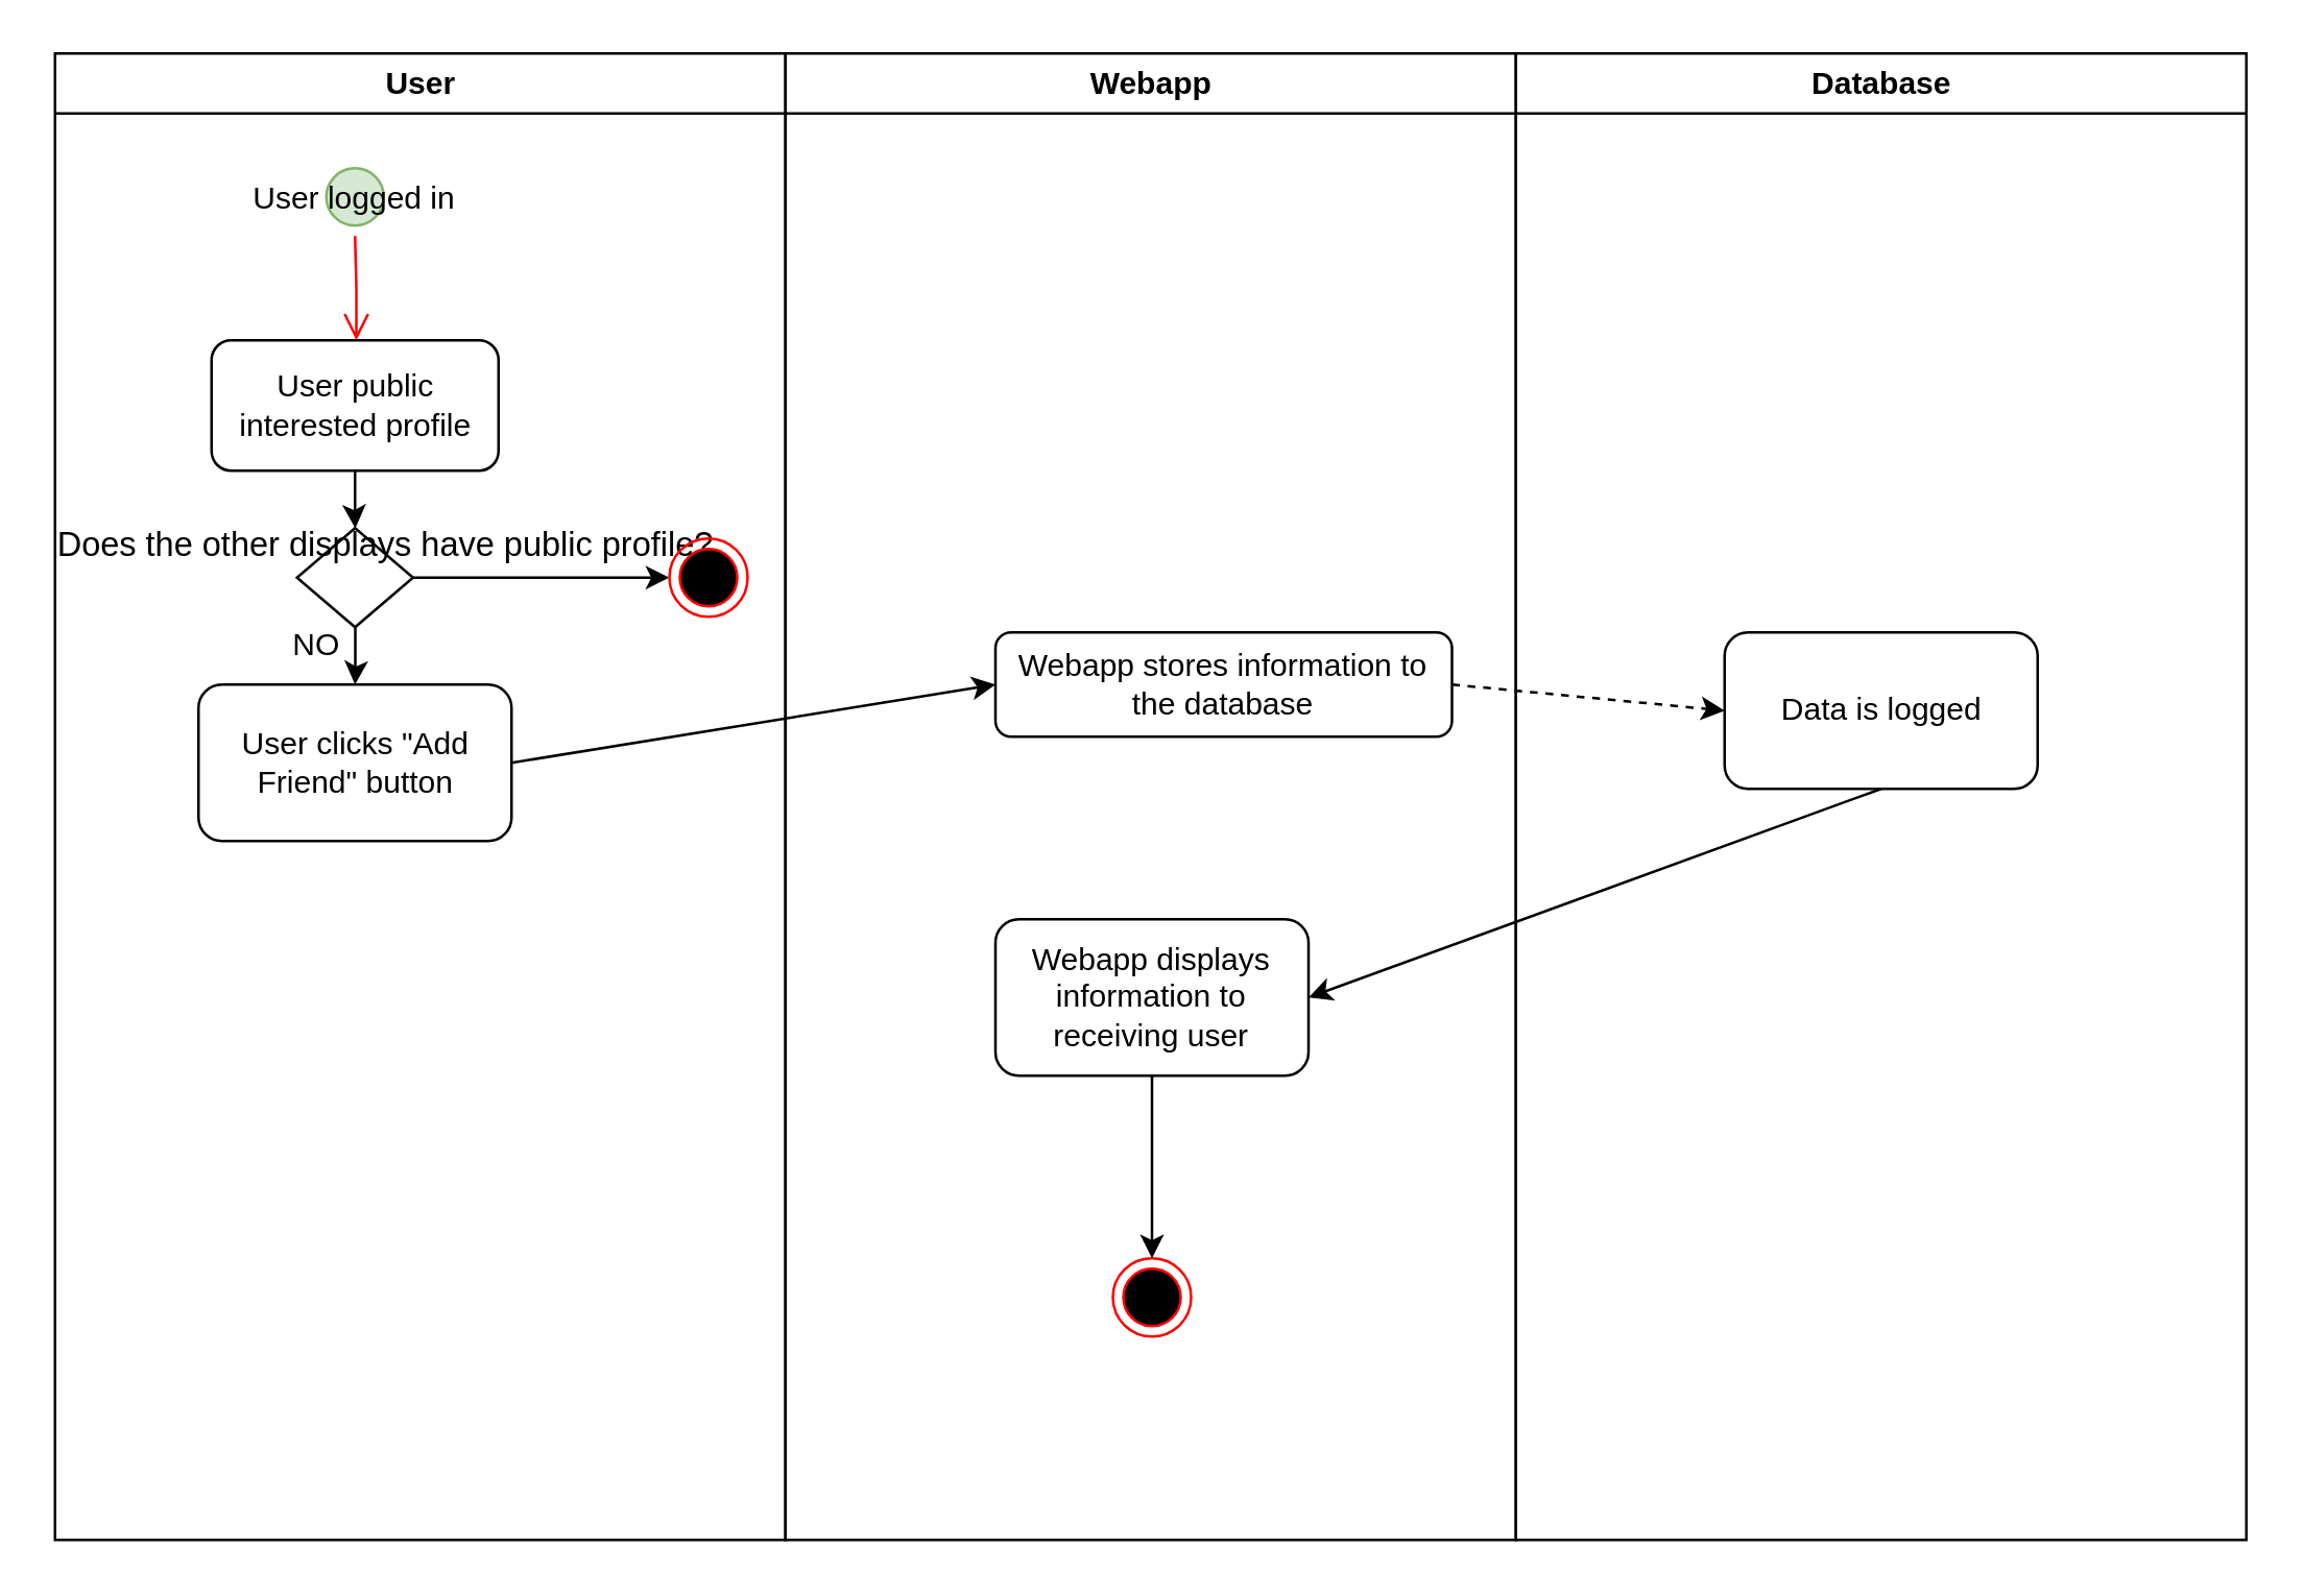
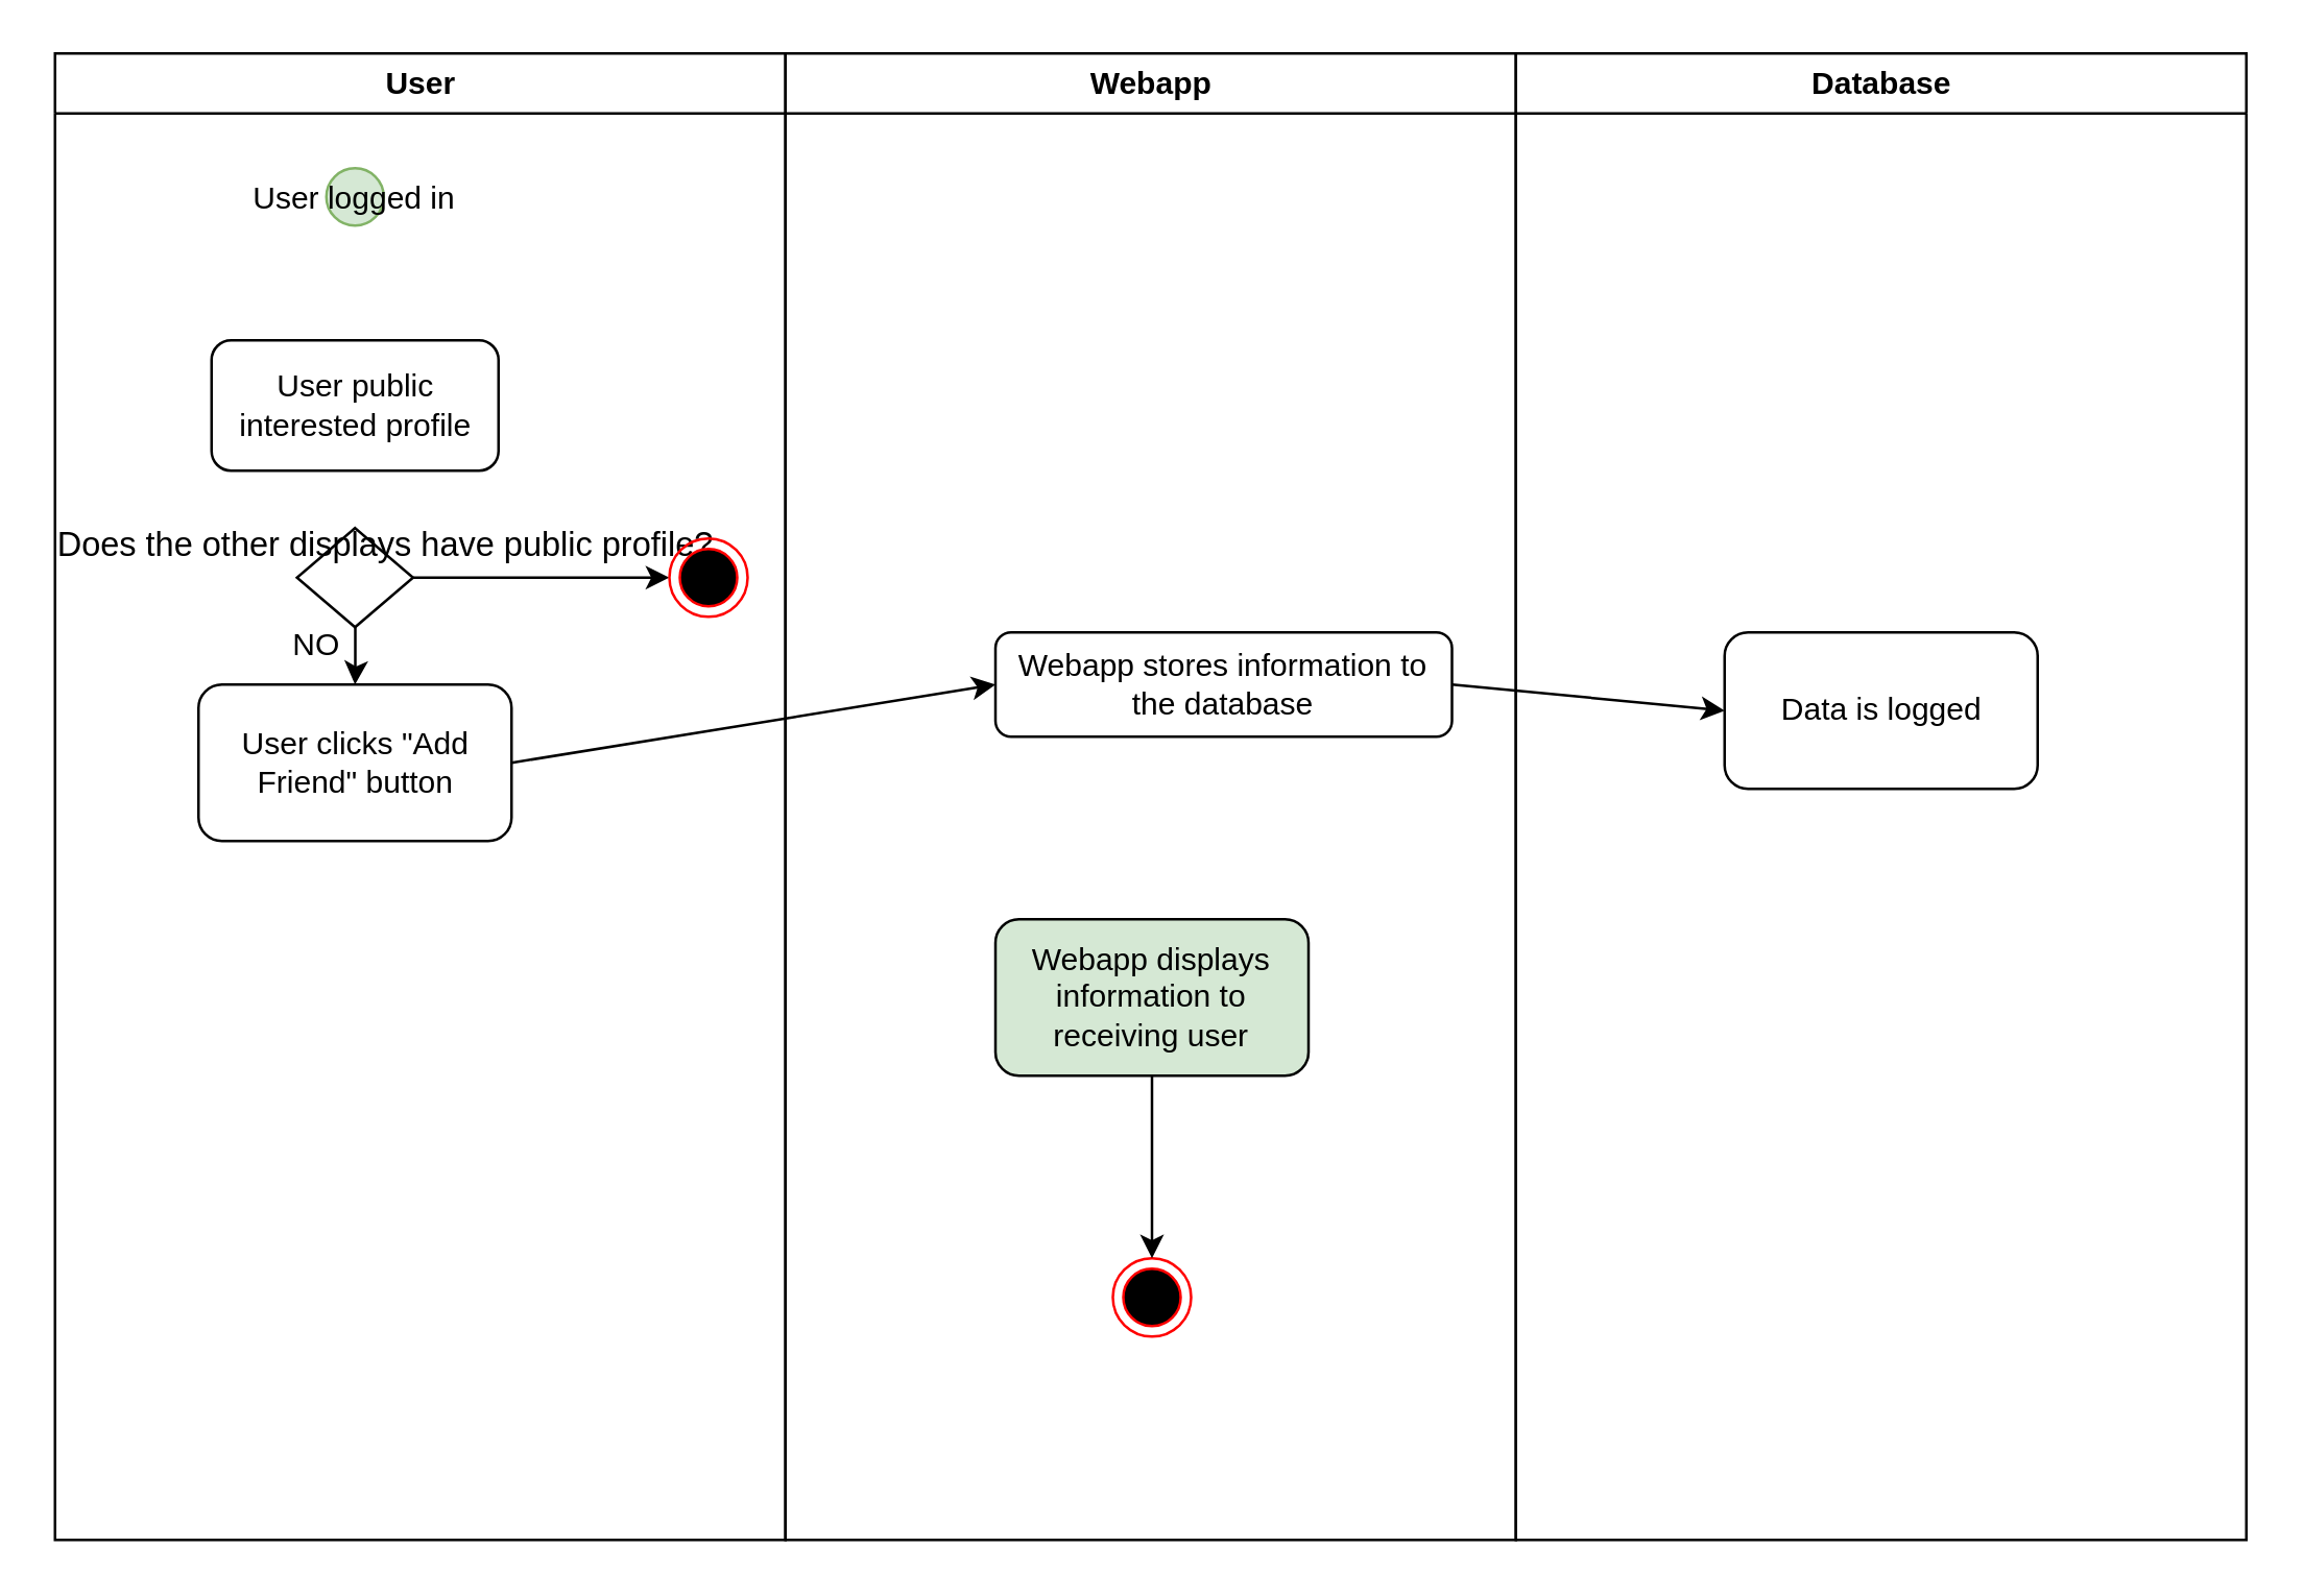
- <mxCell id="4" value="" style="edgeStyle=elbowEdgeStyle;elbow=horizontal;verticalAlign=bottom;endArrow=open;endSize=8;strokeColor=#FF0000;endFill=1;rounded=0" parent="2" source="3" target="6" edge="1"><mxGeometry x="100" y="40" as="geometry"><mxPoint x="115" y="110" as="targetPoint" /></mxGeometry></mxCell>
- <mxCell id="5" value="" style="edgeStyle=orthogonalEdgeStyle;rounded=0;orthogonalLoop=1;jettySize=auto;html=1;" edge="1" parent="2" source="6" target="10"><mxGeometry relative="1" as="geometry" /></mxCell>
- <mxCell id="21" value="" style="endArrow=classic;html=1;rounded=0;exitX=1;exitY=0.5;exitDx=0;exitDy=0;entryX=0;entryY=0.5;entryDx=0;entryDy=0;dashed=1;" parent="1" source="14" target="19" edge="1"><mxGeometry width="50" height="50" relative="1" as="geometry"><mxPoint x="576" y="262" as="sourcePoint" /><mxPoint x="626" y="212" as="targetPoint" /></mxGeometry></mxCell>
+ <mxCell id="21" value="" style="endArrow=classic;html=1;rounded=0;exitX=1;exitY=0.5;exitDx=0;exitDy=0;entryX=0;entryY=0.5;entryDx=0;entryDy=0;" parent="1" source="14" target="19" edge="1"><mxGeometry width="50" height="50" relative="1" as="geometry"><mxPoint x="576" y="262" as="sourcePoint" /><mxPoint x="626" y="212" as="targetPoint" /></mxGeometry></mxCell>
- <mxCell id="22" value="" style="endArrow=classic;html=1;rounded=0;exitX=0.5;exitY=1;exitDx=0;exitDy=0;entryX=1;entryY=0.5;entryDx=0;entryDy=0;" parent="1" source="19" target="15" edge="1"><mxGeometry width="50" height="50" relative="1" as="geometry"><mxPoint x="606" y="382" as="sourcePoint" /><mxPoint x="656" y="332" as="targetPoint" /></mxGeometry></mxCell>
- <mxCell id="15" value="Webapp displays information to receiving user" style="rounded=1;whiteSpace=wrap;html=1;" parent="13" vertex="1"><mxGeometry x="80.5" y="332" width="120" height="60" as="geometry" /></mxCell>
+ <mxCell id="15" value="Webapp displays information to receiving user" style="rounded=1;whiteSpace=wrap;html=1;fillColor=#d5e8d4;" parent="13" vertex="1"><mxGeometry x="80.5" y="332" width="120" height="60" as="geometry" /></mxCell>
